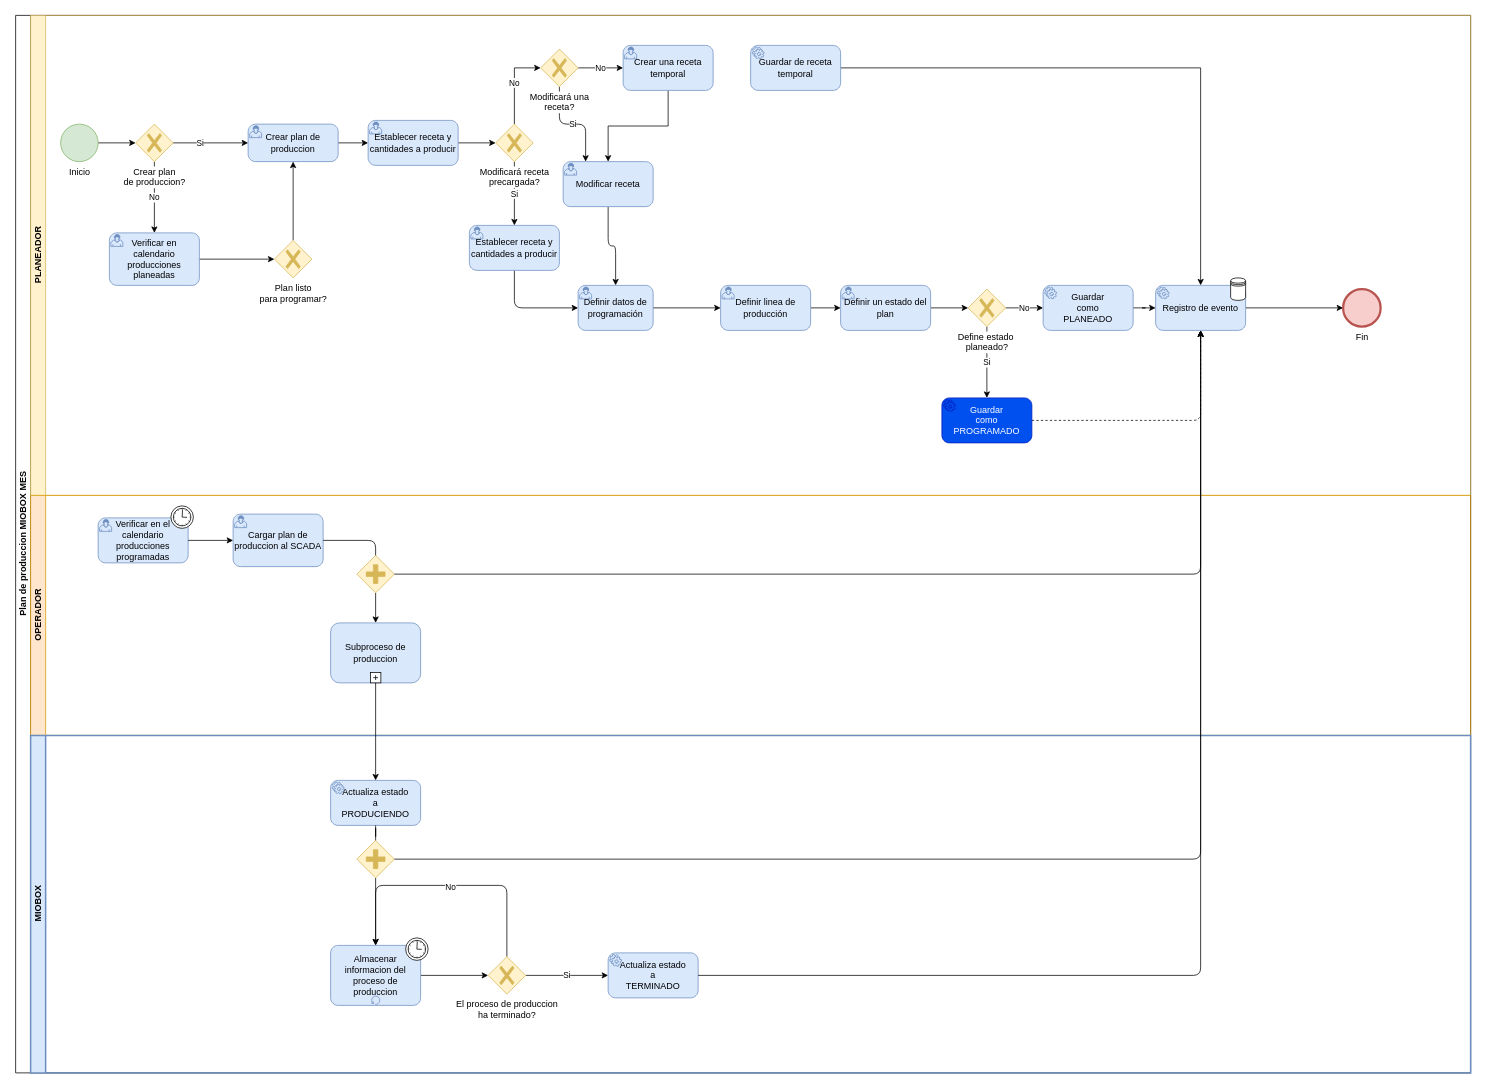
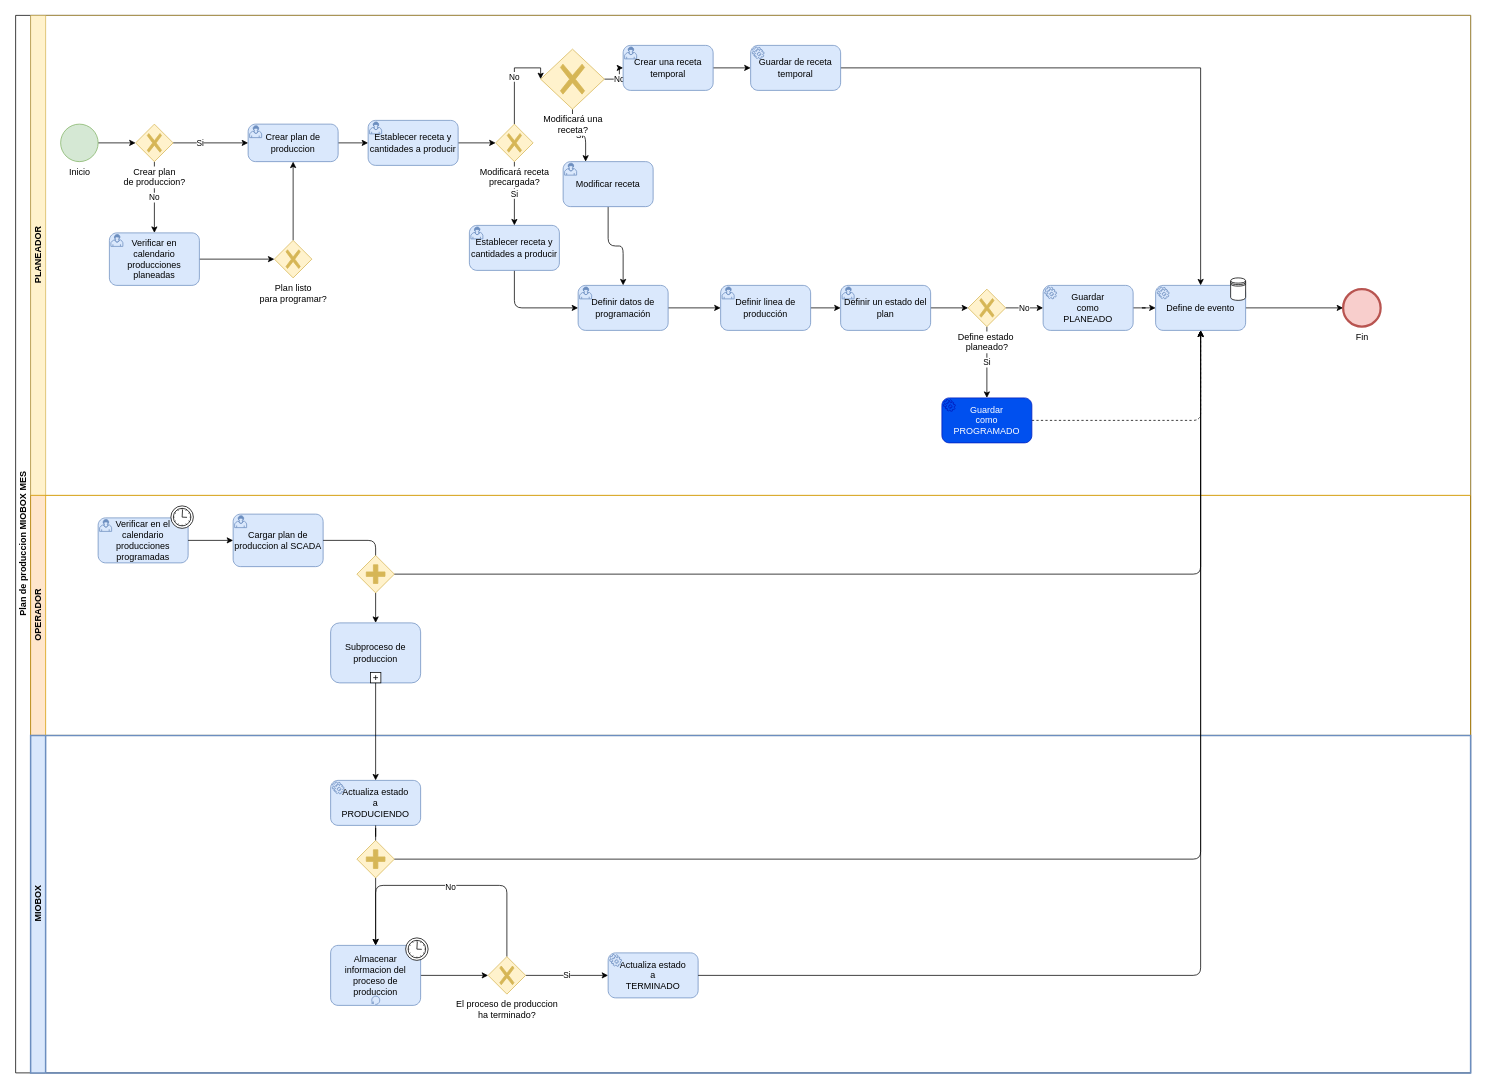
- <mxCell id="25" value="Modificará una&lt;br&gt;receta?" style="points=[[0.25,0.25,0],[0.5,0,0],[0.75,0.25,0],[1,0.5,0],[0.75,0.75,0],[0.5,1,0],[0.25,0.75,0],[0,0.5,0]];shape=mxgraph.bpmn.gateway2;html=1;verticalLabelPosition=bottom;labelBackgroundColor=#ffffff;verticalAlign=top;align=center;perimeter=rhombusPerimeter;outlineConnect=0;outline=none;symbol=none;gwType=exclusive;strokeWidth=1;fillColor=#fff2cc;strokeColor=#d6b656;" parent="3" vertex="1"><mxGeometry x="680" y="45" width="50" height="50" as="geometry" /></mxCell>
+ <mxCell id="25" value="Modificará una&lt;br&gt;receta?" style="points=[[0.25,0.25,0],[0.5,0,0],[0.75,0.25,0],[1,0.5,0],[0.75,0.75,0],[0.5,1,0],[0.25,0.75,0],[0,0.5,0]];shape=mxgraph.bpmn.gateway2;html=1;verticalLabelPosition=bottom;labelBackgroundColor=#ffffff;verticalAlign=top;align=center;perimeter=rhombusPerimeter;outlineConnect=0;outline=none;symbol=none;gwType=exclusive;strokeWidth=1;fillColor=#fff2cc;strokeColor=#d6b656;" parent="3" vertex="1"><mxGeometry x="680" y="45" width="85" height="80" as="geometry" /></mxCell>
- <mxCell id="26" style="edgeStyle=orthogonalEdgeStyle;rounded=0;orthogonalLoop=1;jettySize=auto;html=1;" parent="3" source="27" target="31" edge="1"><mxGeometry relative="1" as="geometry" /></mxCell>
+ <mxCell id="26" style="edgeStyle=orthogonalEdgeStyle;rounded=0;orthogonalLoop=1;jettySize=auto;html=1;entryX=0;entryY=0.5;entryDx=0;entryDy=0;entryPerimeter=0;" parent="3" source="27" target="29" edge="1"><mxGeometry relative="1" as="geometry" /></mxCell>
- <mxCell id="33" value="Definir datos de programación" style="points=[[0.25,0,0],[0.5,0,0],[0.75,0,0],[1,0.25,0],[1,0.5,0],[1,0.75,0],[0.75,1,0],[0.5,1,0],[0.25,1,0],[0,0.75,0],[0,0.5,0],[0,0.25,0]];shape=mxgraph.bpmn.task;whiteSpace=wrap;rectStyle=rounded;size=10;taskMarker=user;strokeWidth=1;fillColor=#dae8fc;strokeColor=#6c8ebf;" parent="3" vertex="1"><mxGeometry x="730" y="360" width="100" height="60" as="geometry" /></mxCell>
+ <mxCell id="33" value="Definir datos de programación" style="points=[[0.25,0,0],[0.5,0,0],[0.75,0,0],[1,0.25,0],[1,0.5,0],[1,0.75,0],[0.75,1,0],[0.5,1,0],[0.25,1,0],[0,0.75,0],[0,0.5,0],[0,0.25,0]];shape=mxgraph.bpmn.task;whiteSpace=wrap;rectStyle=rounded;size=10;taskMarker=user;strokeWidth=1;fillColor=#dae8fc;strokeColor=#6c8ebf;" parent="3" vertex="1"><mxGeometry x="730" y="360" width="120" height="60" as="geometry" /></mxCell>
- <mxCell id="48" value="Registro de evento" style="points=[[0.25,0,0],[0.5,0,0],[0.75,0,0],[1,0.25,0],[1,0.5,0],[1,0.75,0],[0.75,1,0],[0.5,1,0],[0.25,1,0],[0,0.75,0],[0,0.5,0],[0,0.25,0]];shape=mxgraph.bpmn.task;whiteSpace=wrap;rectStyle=rounded;size=10;taskMarker=service;strokeWidth=1;fillColor=#dae8fc;strokeColor=#6c8ebf;" parent="47" vertex="1"><mxGeometry y="10" width="120" height="60" as="geometry" /></mxCell>
+ <mxCell id="48" value="Define de evento" style="points=[[0.25,0,0],[0.5,0,0],[0.75,0,0],[1,0.25,0],[1,0.5,0],[1,0.75,0],[0.75,1,0],[0.5,1,0],[0.25,1,0],[0,0.75,0],[0,0.5,0],[0,0.25,0]];shape=mxgraph.bpmn.task;whiteSpace=wrap;rectStyle=rounded;size=10;taskMarker=service;strokeWidth=1;fillColor=#dae8fc;strokeColor=#6c8ebf;" parent="47" vertex="1"><mxGeometry y="10" width="120" height="60" as="geometry" /></mxCell>
